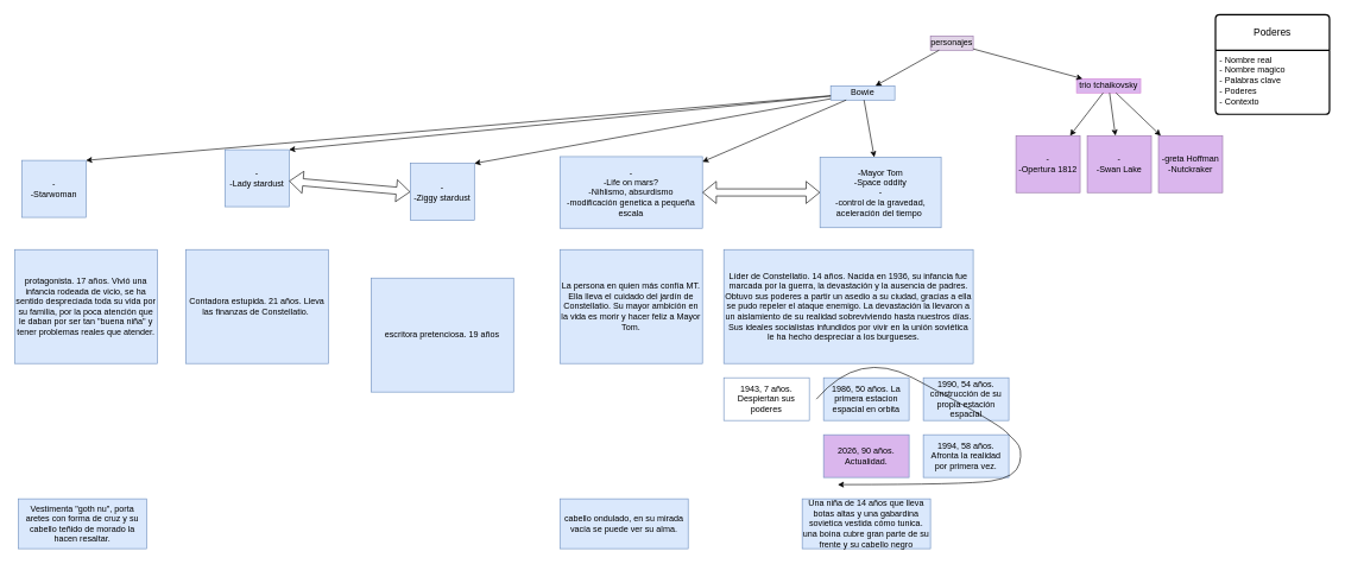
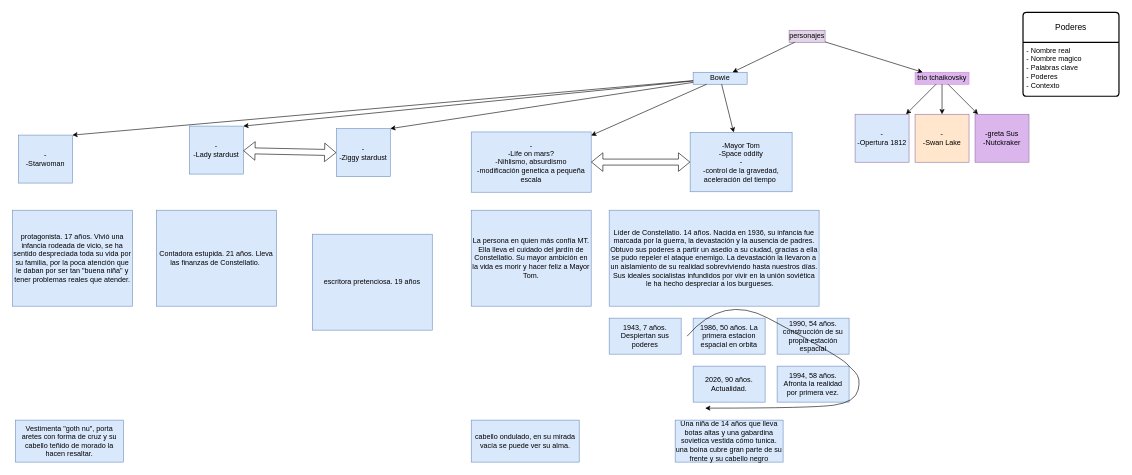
- <mxCell id="2" value="personajes" style="rounded=0;whiteSpace=wrap;html=1;fillColor=#e1d5e7;strokeColor=#9673a6;" parent="1" vertex="1"><mxGeometry x="1305" y="50" width="60" height="20" as="geometry" /></mxCell>
+ <mxCell id="2" value="personajes" style="rounded=0;whiteSpace=wrap;html=1;fillColor=#e1d5e7;strokeColor=#9673a6;" parent="1" vertex="1"><mxGeometry x="1315" y="50" width="60" height="20" as="geometry" /></mxCell>
- <mxCell id="3" value="trio tchaikovsky" style="rounded=0;whiteSpace=wrap;html=1;fillColor=#dab6ed;strokeColor=#D685D6;" parent="1" vertex="1"><mxGeometry x="1510" y="110" width="90" height="20" as="geometry" /></mxCell>
+ <mxCell id="3" value="trio tchaikovsky" style="rounded=0;whiteSpace=wrap;html=1;fillColor=#dab6ed;strokeColor=#D685D6;" parent="1" vertex="1"><mxGeometry x="1525" y="120" width="90" height="20" as="geometry" /></mxCell>
- <mxCell id="12" value="Bowie" style="rounded=0;whiteSpace=wrap;html=1;fillColor=#dae8fc;strokeColor=#6c8ebf;" parent="1" vertex="1"><mxGeometry x="1165" y="120" width="90" height="20" as="geometry" /></mxCell>
+ <mxCell id="12" value="Bowie" style="rounded=0;whiteSpace=wrap;html=1;fillColor=#dae8fc;strokeColor=#6c8ebf;" parent="1" vertex="1"><mxGeometry x="1155" y="120" width="90" height="20" as="geometry" /></mxCell>
- <mxCell id="8" value="-&lt;div&gt;&lt;span style=&quot;background-color: initial;&quot;&gt;-Opertura 1812&lt;/span&gt;&lt;/div&gt;" style="rounded=0;whiteSpace=wrap;html=1;fillColor=#DAB6ED;strokeColor=#9673a6;" parent="1" vertex="1"><mxGeometry x="1425" y="190" width="90" height="80" as="geometry" /></mxCell>
+ <mxCell id="8" value="-&lt;div&gt;&lt;span style=&quot;background-color: initial;&quot;&gt;-Opertura 1812&lt;/span&gt;&lt;/div&gt;" style="rounded=0;whiteSpace=wrap;html=1;fillColor=#dae8fc;strokeColor=#9673a6;" parent="1" vertex="1"><mxGeometry x="1425" y="190" width="90" height="80" as="geometry" /></mxCell>
- <mxCell id="7" value="-&lt;div&gt;-Swan Lake&lt;/div&gt;" style="rounded=0;whiteSpace=wrap;html=1;fillColor=#DAB6ED;strokeColor=#9673a6;" parent="1" vertex="1"><mxGeometry x="1525" y="190" width="90" height="80" as="geometry" /></mxCell>
+ <mxCell id="7" value="-&lt;div&gt;-Swan Lake&lt;/div&gt;" style="rounded=0;whiteSpace=wrap;html=1;fillColor=#ffe6cc;strokeColor=#9673a6;" parent="1" vertex="1"><mxGeometry x="1525" y="190" width="90" height="80" as="geometry" /></mxCell>
- <mxCell id="6" value="-greta Hoffman&lt;div&gt;-Nutckraker&lt;/div&gt;" style="rounded=0;whiteSpace=wrap;html=1;fillColor=#DAB6ED;strokeColor=#9673a6;" parent="1" vertex="1"><mxGeometry x="1625" y="190" width="90" height="80" as="geometry" /></mxCell>
+ <mxCell id="6" value="-greta Sus&lt;div&gt;-Nutckraker&lt;/div&gt;" style="rounded=0;whiteSpace=wrap;html=1;fillColor=#DAB6ED;strokeColor=#9673a6;" parent="1" vertex="1"><mxGeometry x="1625" y="190" width="90" height="80" as="geometry" /></mxCell>
- <mxCell id="15" value="-&lt;div&gt;&lt;span style=&quot;background-color: initial;&quot;&gt;-Ziggy stardust&lt;/span&gt;&lt;/div&gt;" style="rounded=0;whiteSpace=wrap;html=1;fillColor=#dae8fc;strokeColor=#6c8ebf;" parent="1" vertex="1"><mxGeometry x="575" y="229" width="90" height="80" as="geometry" /></mxCell>
+ <mxCell id="15" value="-&lt;div&gt;&lt;span style=&quot;background-color: initial;&quot;&gt;-Ziggy stardust&lt;/span&gt;&lt;/div&gt;" style="rounded=0;whiteSpace=wrap;html=1;fillColor=#dae8fc;strokeColor=#6c8ebf;" parent="1" vertex="1"><mxGeometry x="560" y="214" width="90" height="80" as="geometry" /></mxCell>
- <mxCell id="26" value="1943, 7 años. Despiertan sus poderes" style="rounded=0;whiteSpace=wrap;html=1;fillColor=#ffffff;strokeColor=#6c8ebf;" parent="1" vertex="1"><mxGeometry x="1015" y="530" width="120" height="60" as="geometry" /></mxCell>
+ <mxCell id="26" value="1943, 7 años. Despiertan sus poderes" style="rounded=0;whiteSpace=wrap;html=1;fillColor=#dae8fc;strokeColor=#6c8ebf;" parent="1" vertex="1"><mxGeometry x="1015" y="530" width="120" height="60" as="geometry" /></mxCell>
- <mxCell id="30" value="2026, 90 años. Actualidad." style="rounded=0;whiteSpace=wrap;html=1;fillColor=#dab6ed;strokeColor=#6c8ebf;" parent="1" vertex="1"><mxGeometry x="1155" y="610" width="120" height="60" as="geometry" /></mxCell>
+ <mxCell id="30" value="2026, 90 años. Actualidad." style="rounded=0;whiteSpace=wrap;html=1;fillColor=#dae8fc;strokeColor=#6c8ebf;" parent="1" vertex="1"><mxGeometry x="1155" y="610" width="120" height="60" as="geometry" /></mxCell>
